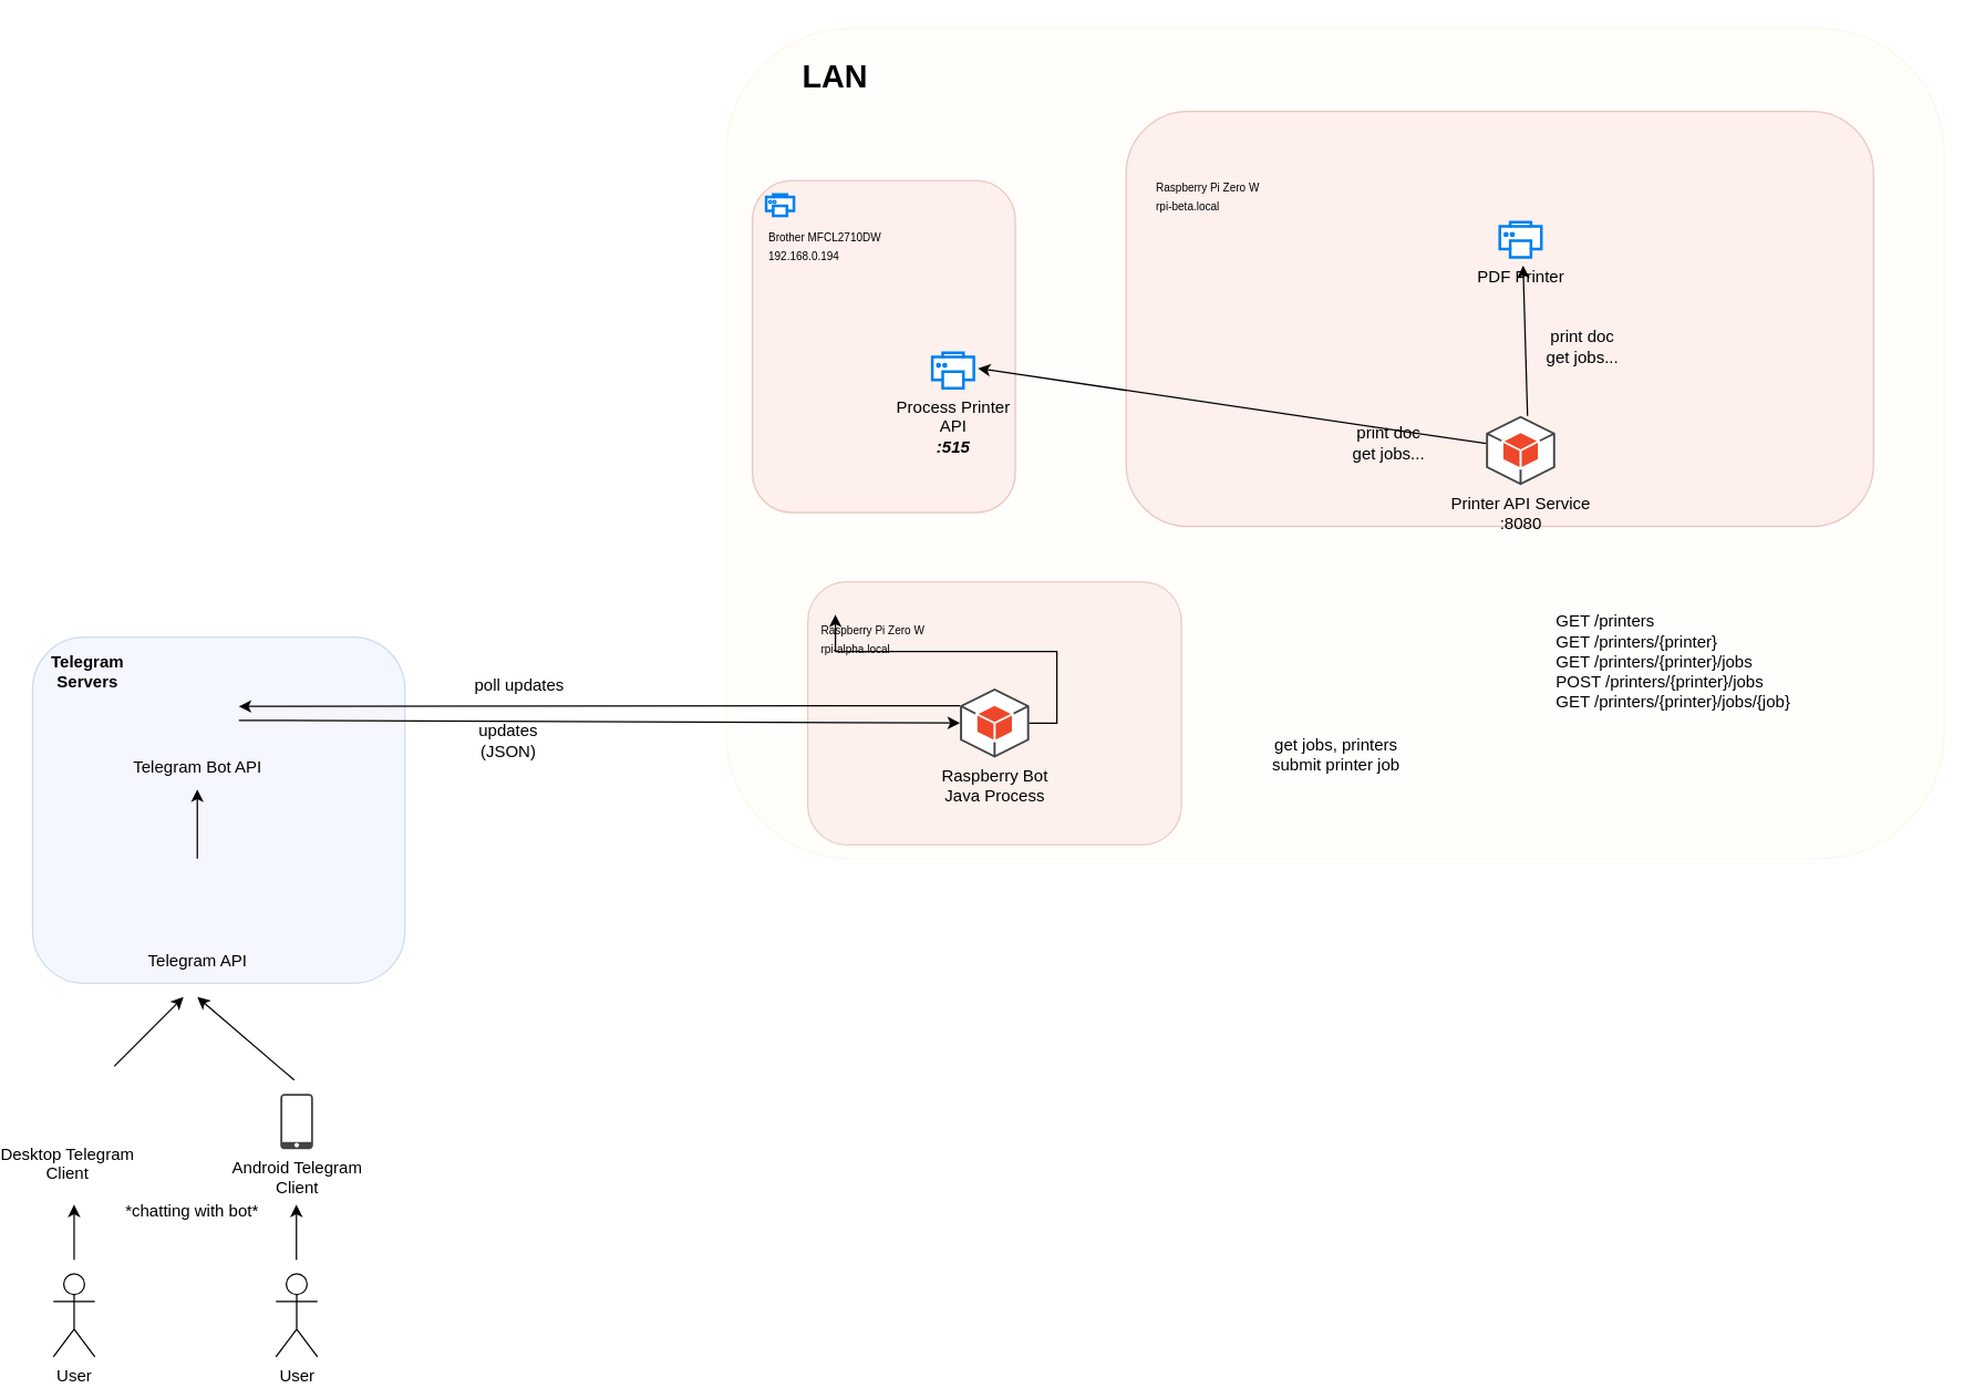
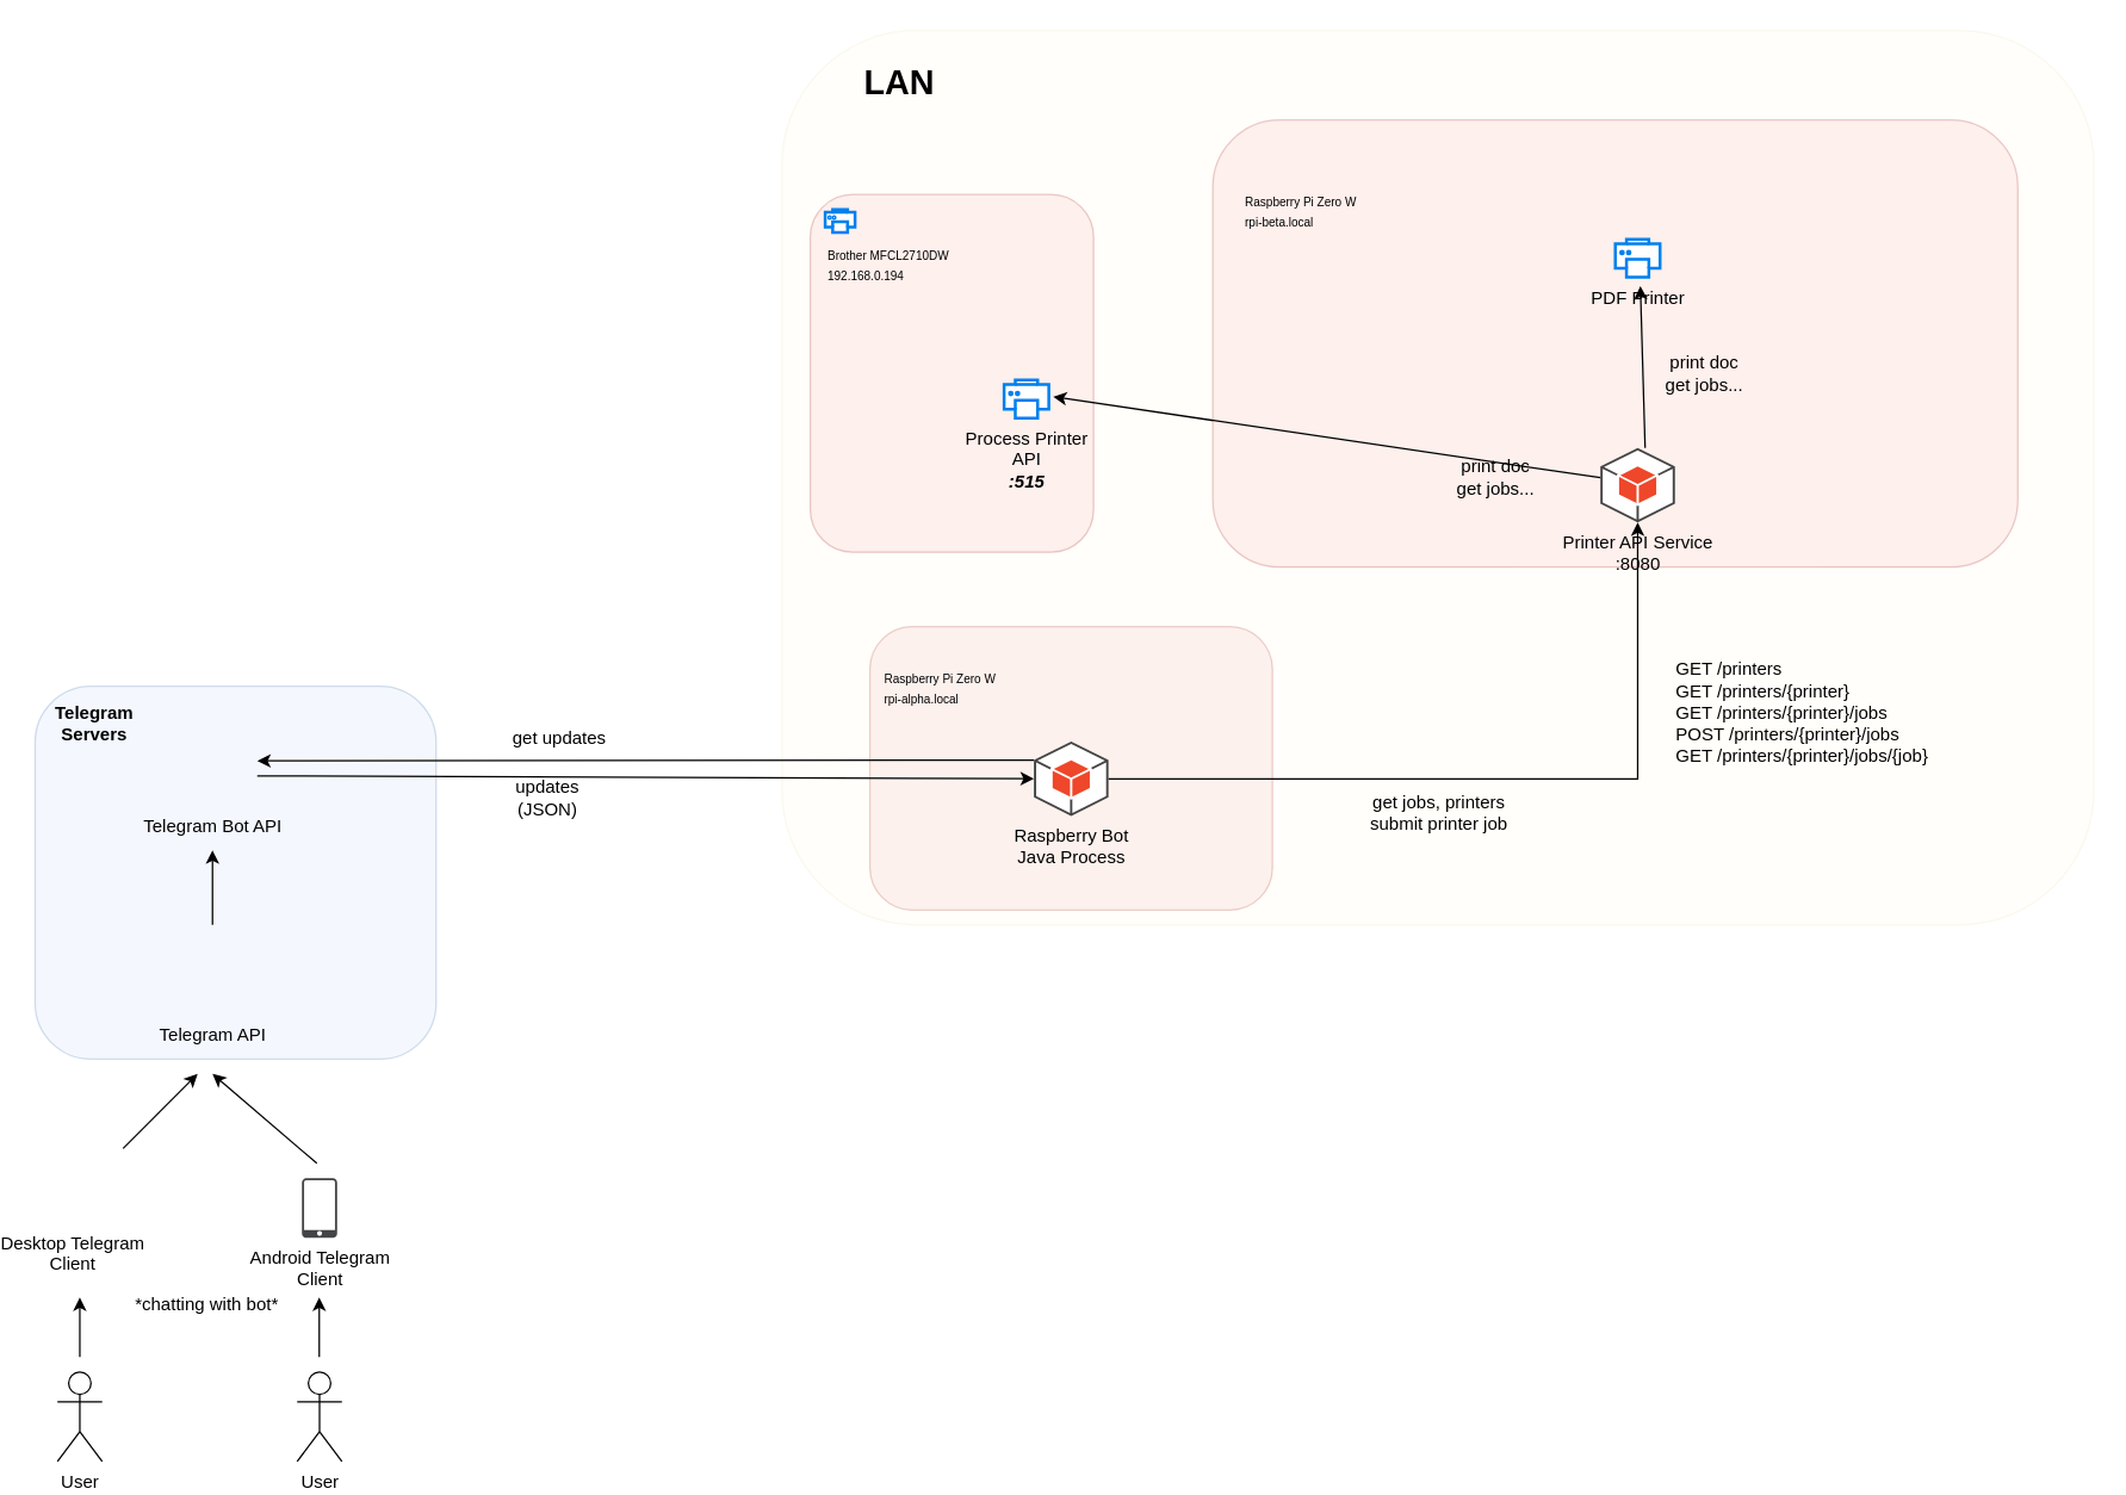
- <mxCell id="32" style="edgeStyle=orthogonalEdgeStyle;rounded=0;orthogonalLoop=1;jettySize=auto;html=1;exitX=1;exitY=0.5;exitDx=0;exitDy=0;exitPerimeter=0;" parent="1" source="31" target="27" edge="1"><mxGeometry relative="1" as="geometry" /></mxCell>
+ <mxCell id="32" style="edgeStyle=orthogonalEdgeStyle;rounded=0;orthogonalLoop=1;jettySize=auto;html=1;exitX=1;exitY=0.5;exitDx=0;exitDy=0;exitPerimeter=0;entryX=0.5;entryY=1;entryDx=0;entryDy=0;entryPerimeter=0;" parent="1" source="31" target="29" edge="1"><mxGeometry relative="1" as="geometry" /></mxCell>
- <mxCell id="17" value="poll updates" style="text;html=1;strokeColor=none;fillColor=none;align=center;verticalAlign=middle;whiteSpace=wrap;rounded=0;" parent="1" vertex="1"><mxGeometry x="334" y="480" width="76" height="30" as="geometry" /></mxCell>
+ <mxCell id="17" value="get updates" style="text;html=1;strokeColor=none;fillColor=none;align=center;verticalAlign=middle;whiteSpace=wrap;rounded=0;" parent="1" vertex="1"><mxGeometry x="334" y="480" width="76" height="30" as="geometry" /></mxCell>
